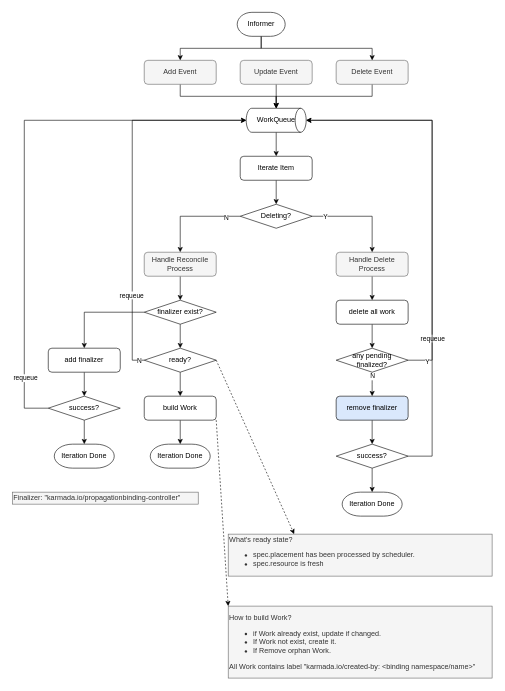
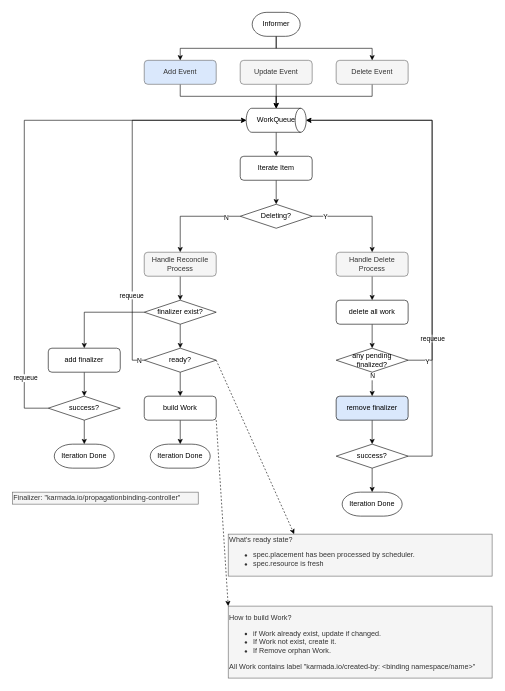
- <mxCell id="8" value="Informer" style="strokeWidth=1;html=1;shape=mxgraph.flowchart.terminator;whiteSpace=wrap;" vertex="1" parent="1"><mxGeometry x="395" y="20" width="80" height="40" as="geometry" /></mxCell>
+ <mxCell id="8" value="Informer" style="strokeWidth=1;html=1;shape=mxgraph.flowchart.terminator;whiteSpace=wrap;" vertex="1" parent="1"><mxGeometry x="420" y="20" width="80" height="40" as="geometry" /></mxCell>
- <mxCell id="3" value="Add Event" style="rounded=1;whiteSpace=wrap;html=1;labelBackgroundColor=none;fillColor=#f5f5f5;strokeColor=#666666;fontColor=#333333;" vertex="1" parent="1"><mxGeometry x="240" y="100" width="120" height="40" as="geometry" /></mxCell>
+ <mxCell id="3" value="Add Event" style="rounded=1;whiteSpace=wrap;html=1;labelBackgroundColor=none;fillColor=#dae8fc;strokeColor=#666666;fontColor=#333333;" vertex="1" parent="1"><mxGeometry x="240" y="100" width="120" height="40" as="geometry" /></mxCell>
